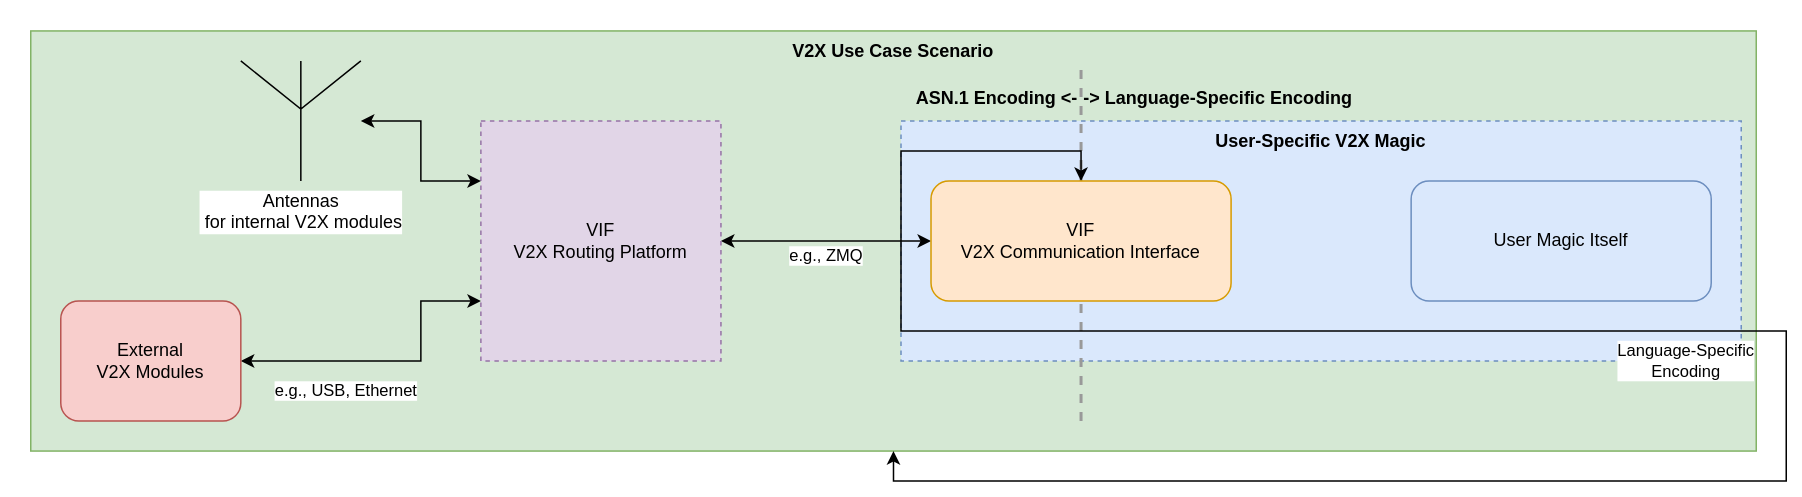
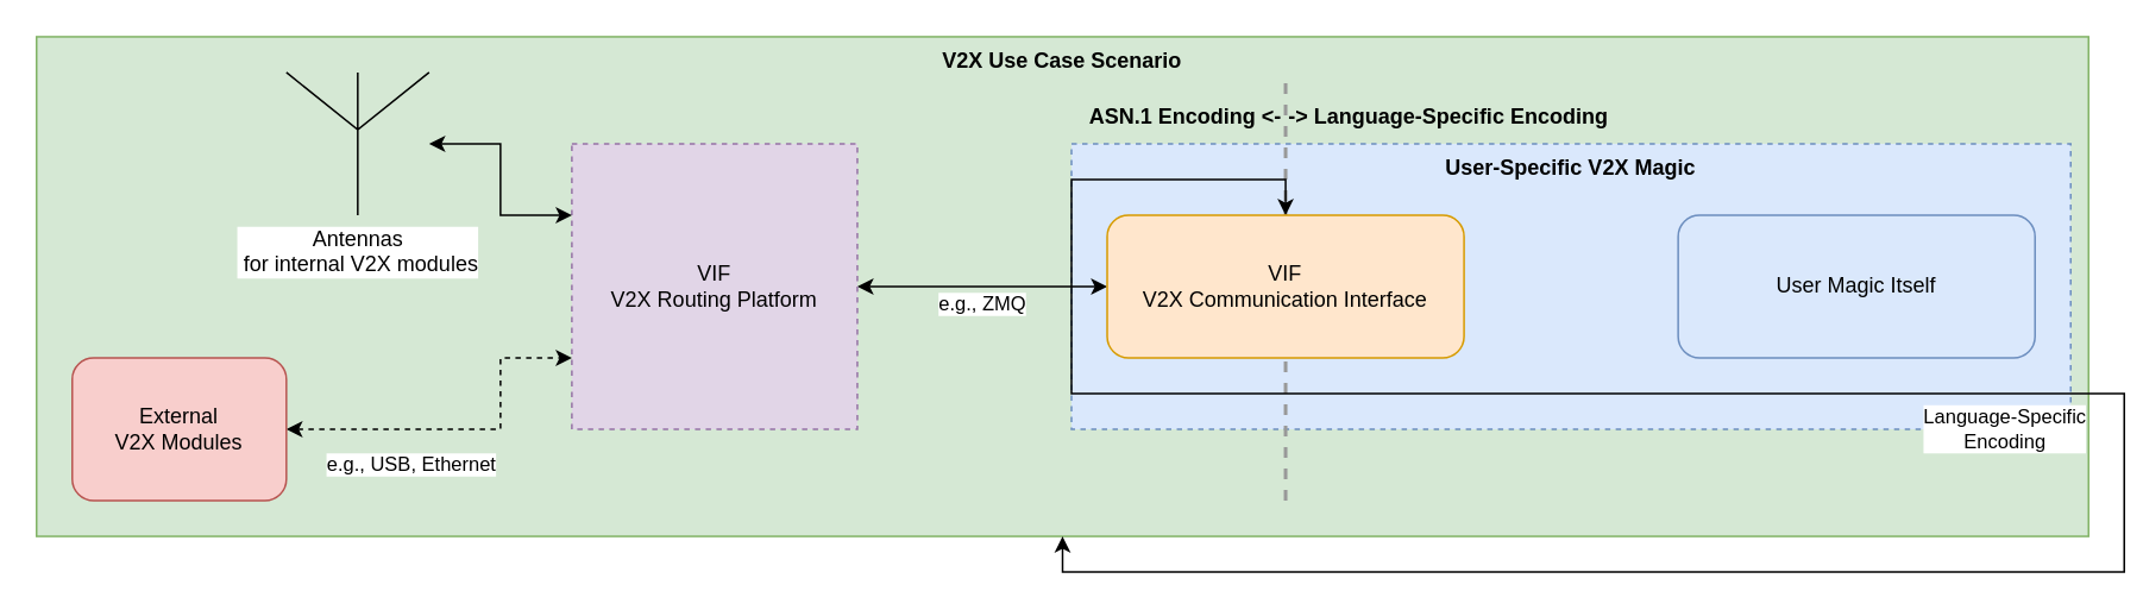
- <mxCell id="8" value="e.g., USB, Ethernet" style="edgeStyle=orthogonalEdgeStyle;rounded=0;orthogonalLoop=1;jettySize=auto;html=1;entryX=0;entryY=0.75;entryDx=0;entryDy=0;startArrow=classic;startFill=1;labelBackgroundColor=default;" parent="1" source="9" target="5" edge="1"><mxGeometry x="-0.2" y="-10" relative="1" as="geometry"><Array as="points"><mxPoint x="280" y="240" /><mxPoint x="280" y="200" /></Array><mxPoint x="-10" y="10" as="offset" /></mxGeometry></mxCell>
+ <mxCell id="8" value="e.g., USB, Ethernet" style="edgeStyle=orthogonalEdgeStyle;rounded=0;orthogonalLoop=1;jettySize=auto;html=1;entryX=0;entryY=0.75;entryDx=0;entryDy=0;startArrow=classic;startFill=1;labelBackgroundColor=default;dashed=1;" parent="1" source="9" target="5" edge="1"><mxGeometry x="-0.2" y="-10" relative="1" as="geometry"><Array as="points"><mxPoint x="280" y="240" /><mxPoint x="280" y="200" /></Array><mxPoint x="-10" y="10" as="offset" /></mxGeometry></mxCell>
